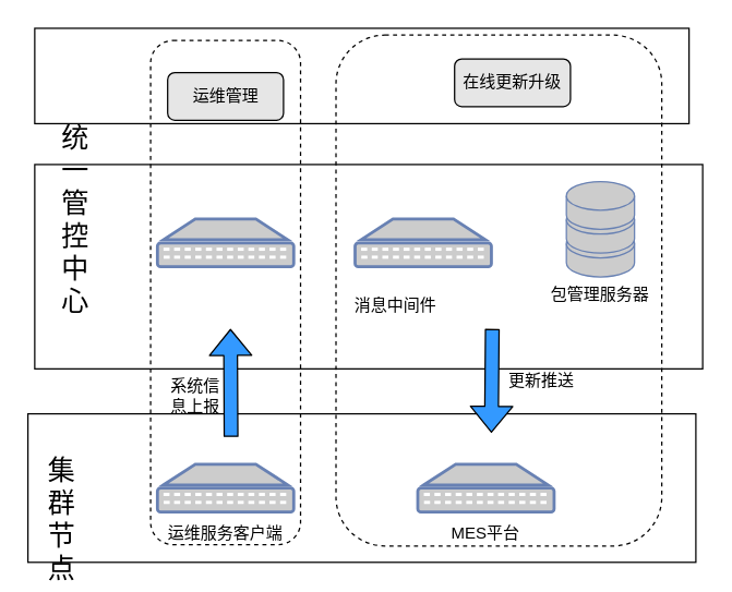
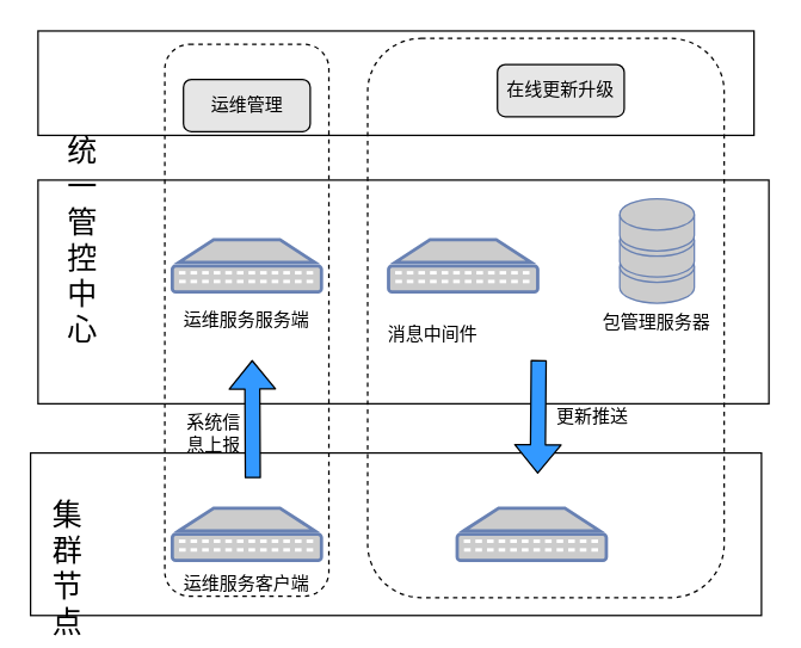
+ <mxCell id="6" value="运维服务服务端" style="text;html=1;strokeColor=none;fillColor=none;align=center;verticalAlign=middle;whiteSpace=wrap;rounded=0;" parent="1" vertex="1"><mxGeometry x="115" y="204" width="100" height="20" as="geometry" /></mxCell>
- <mxCell id="24" value="MES平台" style="text;html=1;strokeColor=none;fillColor=none;align=center;verticalAlign=middle;whiteSpace=wrap;rounded=0;" parent="1" vertex="1"><mxGeometry x="306" y="381" width="100" height="20" as="geometry" /></mxCell>
